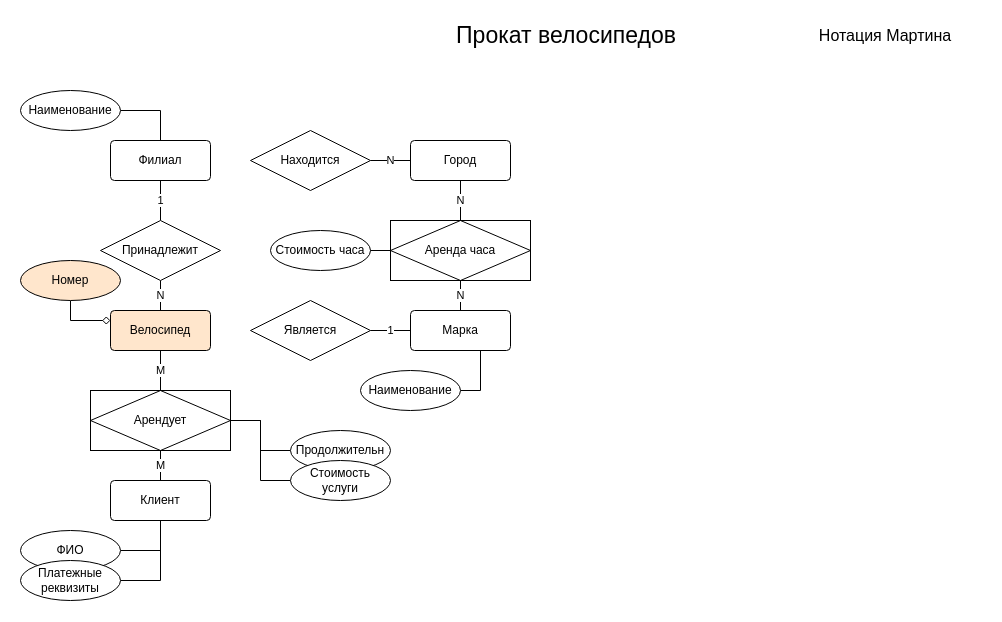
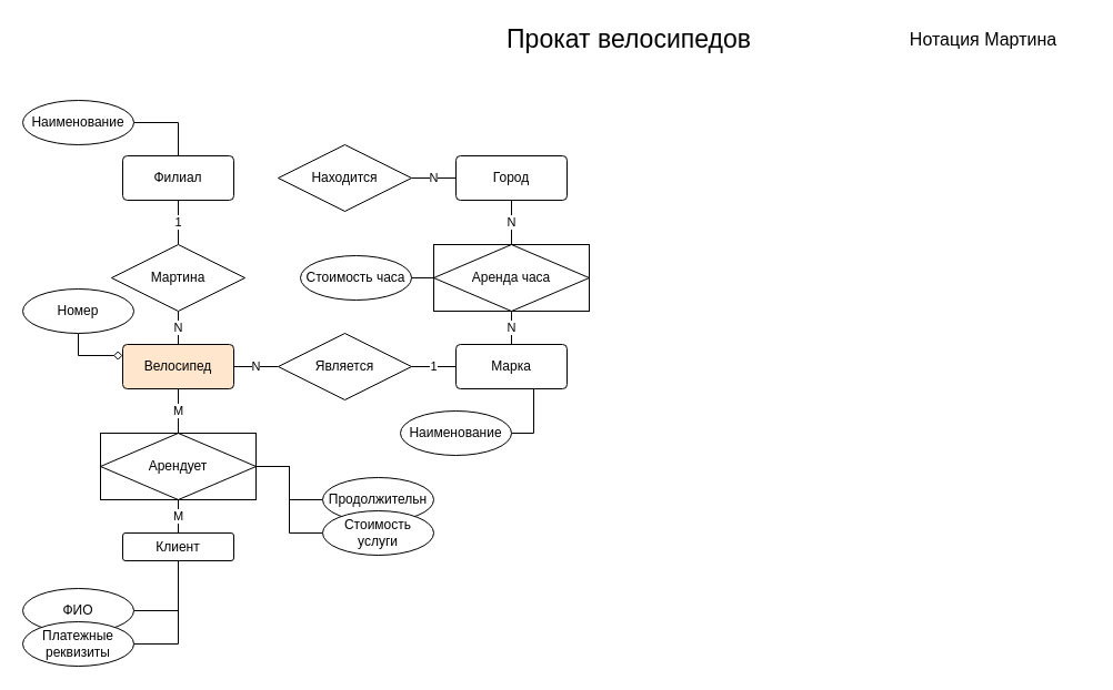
- <mxCell id="17" value="Принадлежит" style="shape=rhombus;perimeter=rhombusPerimeter;whiteSpace=wrap;html=1;align=center;" vertex="1" parent="1"><mxGeometry x="100" y="220" width="120" height="60" as="geometry" /></mxCell>
+ <mxCell id="17" value="Мартина" style="shape=rhombus;perimeter=rhombusPerimeter;whiteSpace=wrap;html=1;align=center;" vertex="1" parent="1"><mxGeometry x="100" y="220" width="120" height="60" as="geometry" /></mxCell>
- <mxCell id="26" value="Номер" style="ellipse;whiteSpace=wrap;html=1;align=center;fillColor=#ffe6cc;" vertex="1" parent="1"><mxGeometry x="20" y="260" width="100" height="40" as="geometry" /></mxCell>
+ <mxCell id="26" value="Номер" style="ellipse;whiteSpace=wrap;html=1;align=center;" vertex="1" parent="1"><mxGeometry x="20" y="260" width="100" height="40" as="geometry" /></mxCell>
+ <mxCell id="11" value="N" style="edgeStyle=orthogonalEdgeStyle;rounded=0;orthogonalLoop=1;jettySize=auto;html=1;endArrow=none;endFill=0;" edge="1" parent="1" source="12" target="19"><mxGeometry relative="1" as="geometry" /></mxCell>
- <mxCell id="6" value="Клиент" style="rounded=1;arcSize=10;whiteSpace=wrap;html=1;align=center;" vertex="1" parent="1"><mxGeometry x="110" y="480" width="100" height="40" as="geometry" /></mxCell>
+ <mxCell id="6" value="Клиент" style="rounded=1;arcSize=10;whiteSpace=wrap;html=1;align=center;" vertex="1" parent="1"><mxGeometry x="110" y="480" width="100" height="25" as="geometry" /></mxCell>
